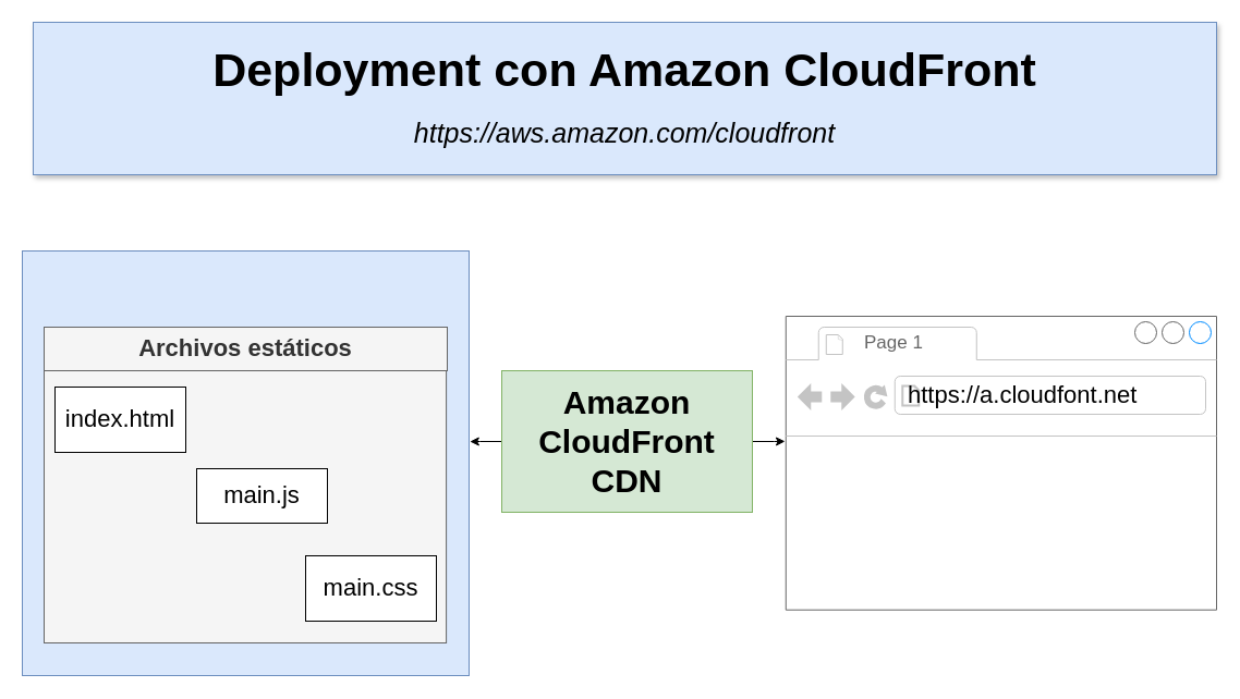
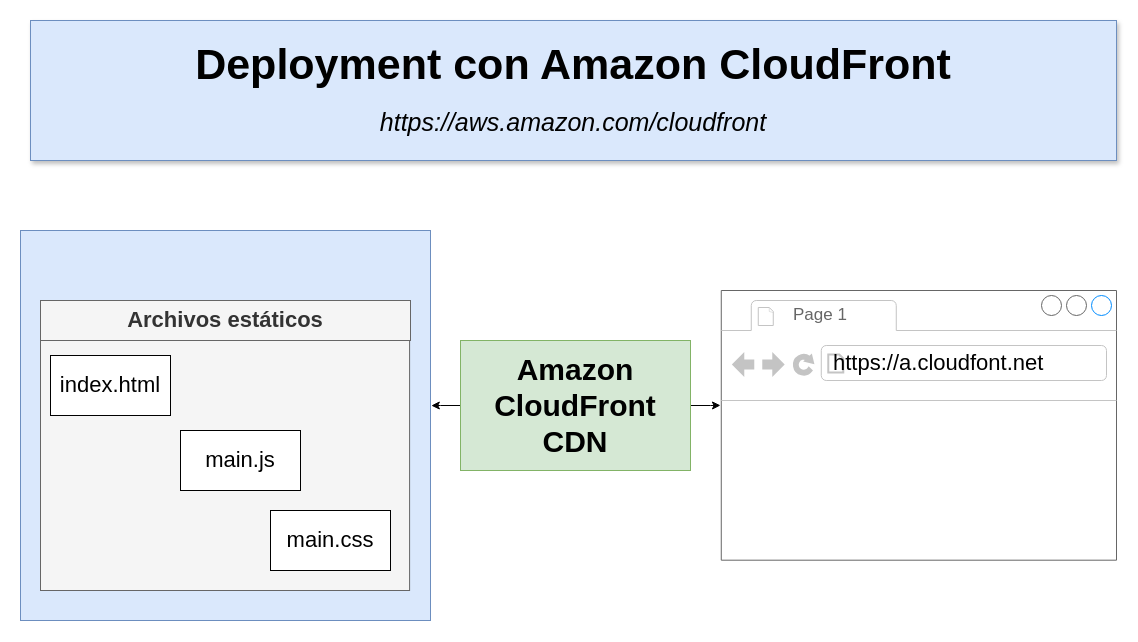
- <mxCell id="14" value="main.js" style="rounded=0;whiteSpace=wrap;html=1;fontSize=22;" parent="1" vertex="1"><mxGeometry x="180" y="430" width="120" height="50" as="geometry" /></mxCell>
+ <mxCell id="14" value="main.js" style="rounded=0;whiteSpace=wrap;html=1;fontSize=22;" parent="1" vertex="1"><mxGeometry x="180" y="430" width="120" height="60" as="geometry" /></mxCell>
- <mxCell id="15" value="main.css" style="rounded=0;whiteSpace=wrap;html=1;fontSize=22;" parent="1" vertex="1"><mxGeometry x="280" y="510" width="120" height="60" as="geometry" /></mxCell>
+ <mxCell id="15" value="main.css" style="rounded=0;whiteSpace=wrap;html=1;fontSize=22;" parent="1" vertex="1"><mxGeometry x="270" y="510" width="120" height="60" as="geometry" /></mxCell>
